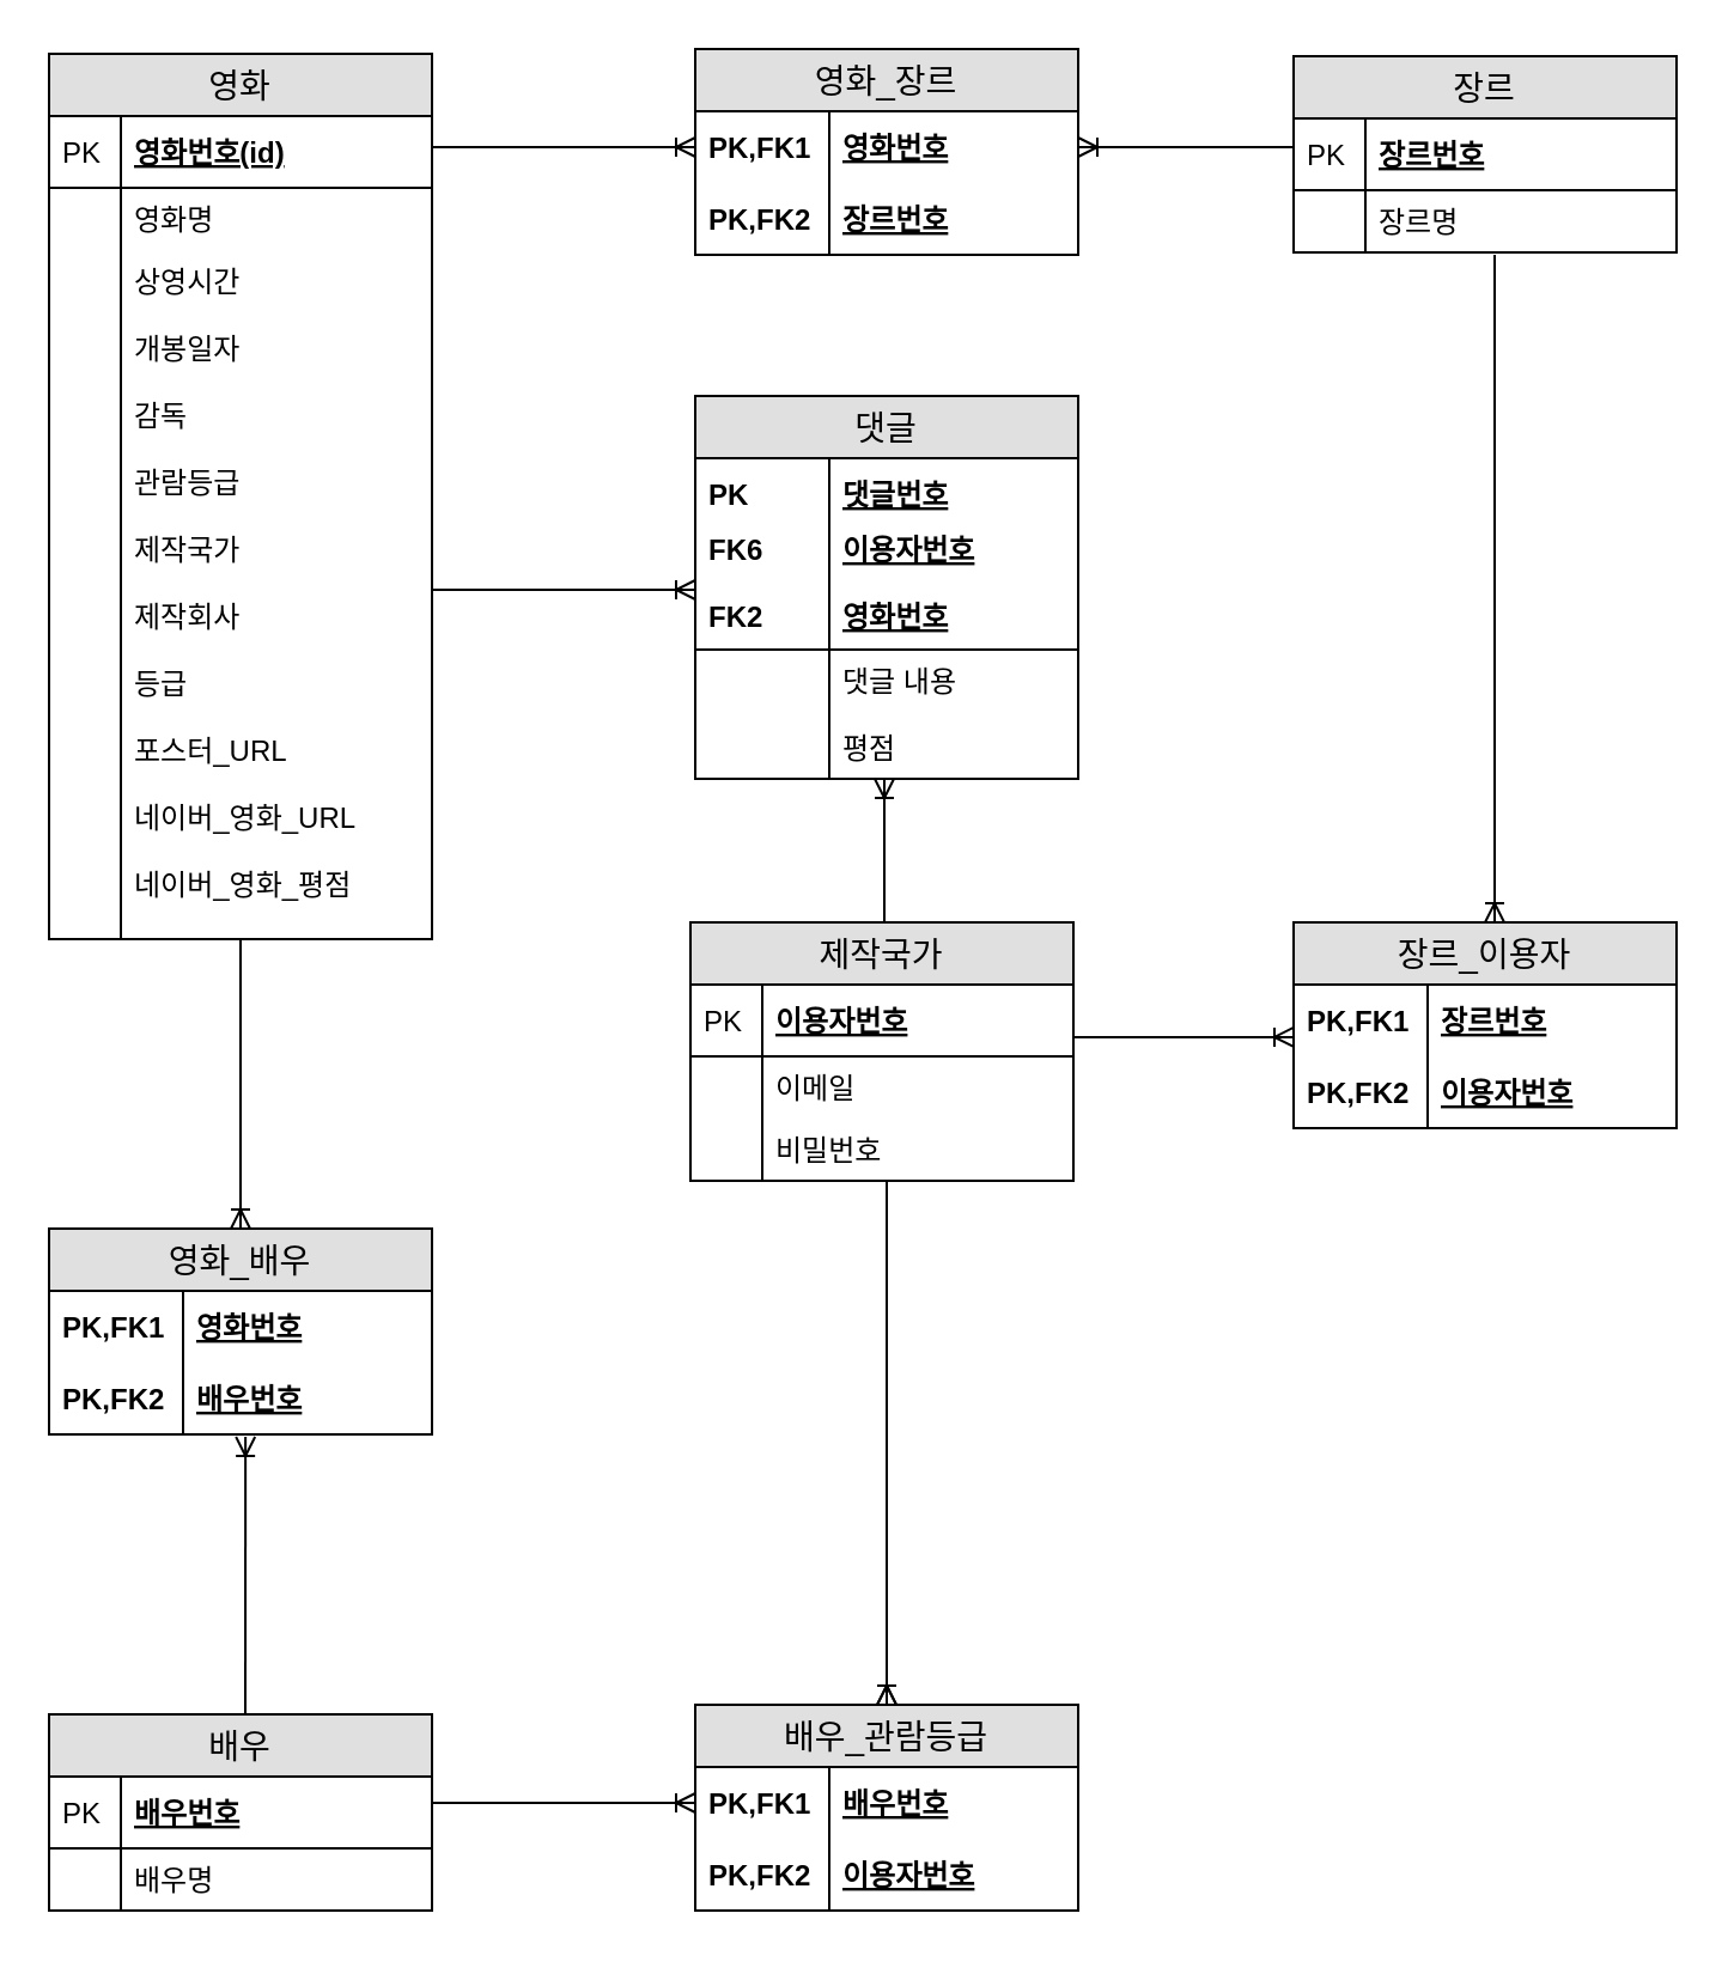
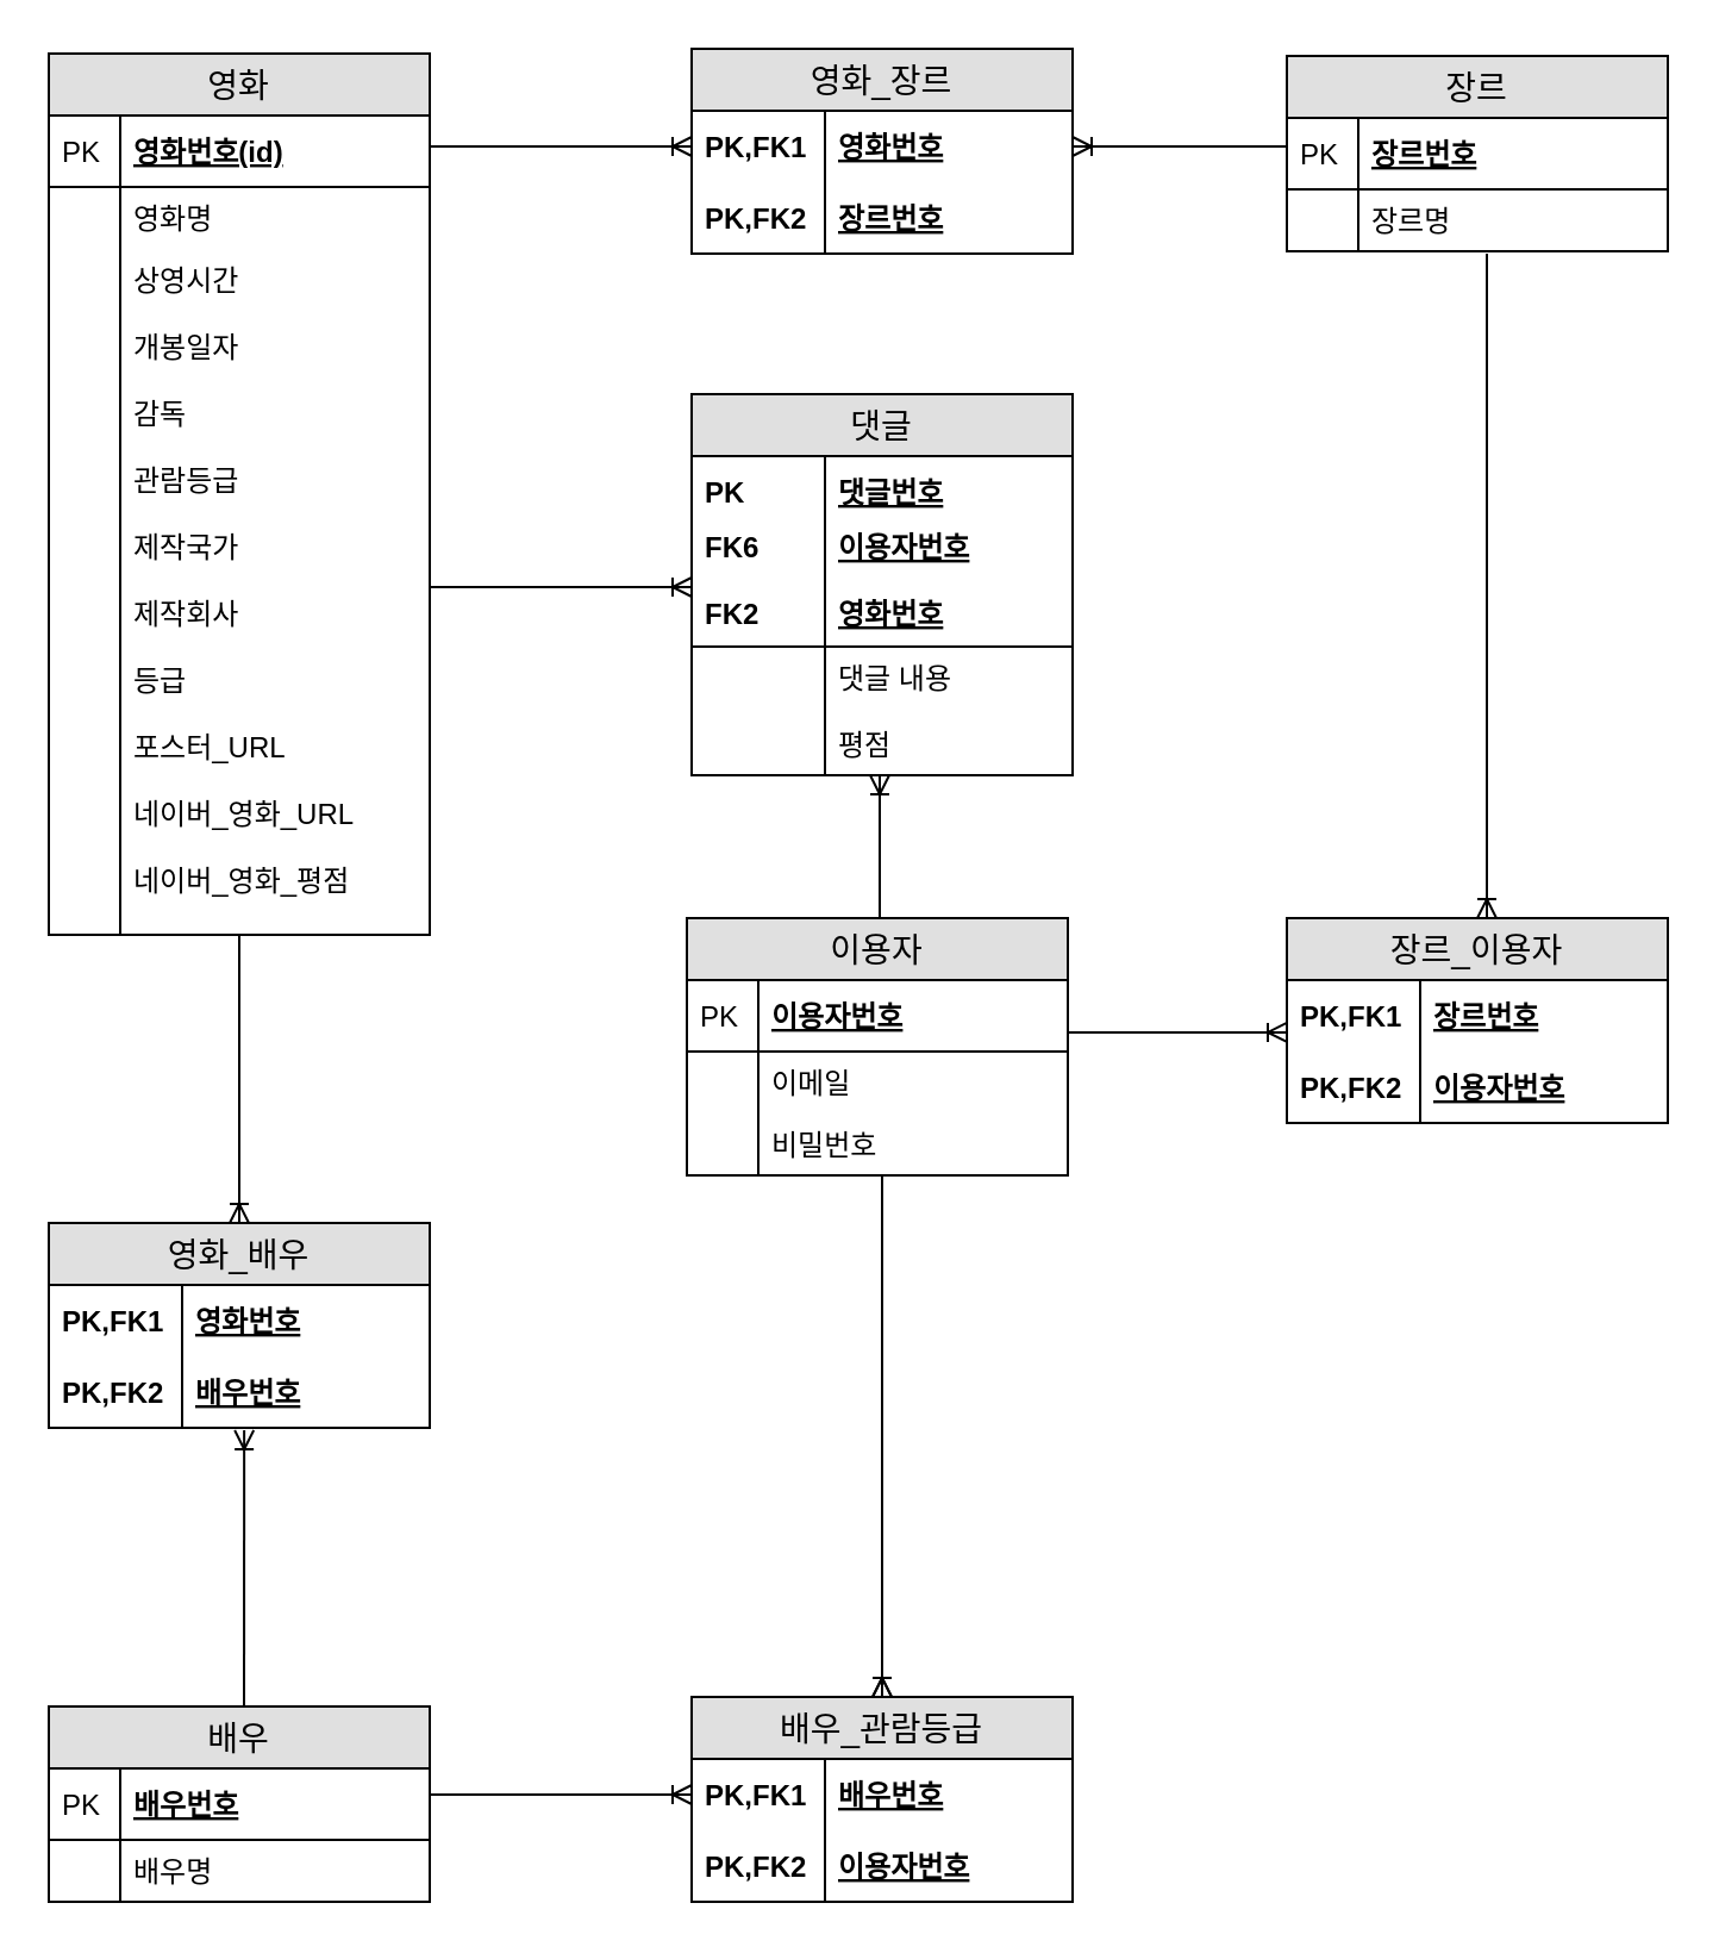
- <mxCell id="30" value="제작국가" style="swimlane;fontStyle=0;childLayout=stackLayout;horizontal=1;startSize=26;fillColor=#e0e0e0;horizontalStack=0;resizeParent=1;resizeParentMax=0;resizeLast=0;collapsible=1;marginBottom=0;swimlaneFillColor=#ffffff;align=center;fontSize=14;" vertex="1" parent="1"><mxGeometry x="288" y="385" width="160" height="108" as="geometry" /></mxCell>
+ <mxCell id="30" value="이용자" style="swimlane;fontStyle=0;childLayout=stackLayout;horizontal=1;startSize=26;fillColor=#e0e0e0;horizontalStack=0;resizeParent=1;resizeParentMax=0;resizeLast=0;collapsible=1;marginBottom=0;swimlaneFillColor=#ffffff;align=center;fontSize=14;" vertex="1" parent="1"><mxGeometry x="288" y="385" width="160" height="108" as="geometry" /></mxCell>
